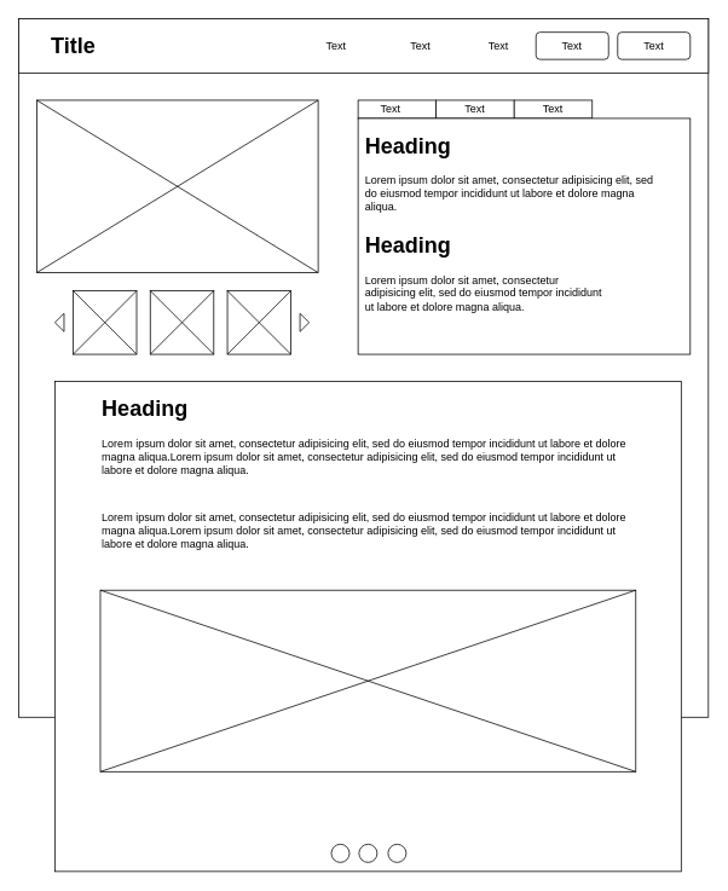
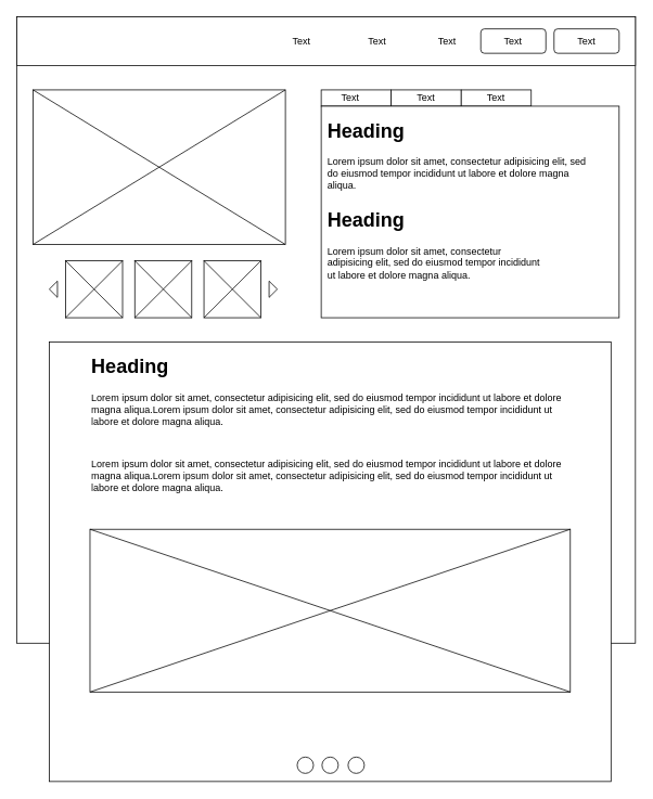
- <mxCell id="30" value="Title" style="text;strokeColor=none;fillColor=none;html=1;fontSize=24;fontStyle=1;verticalAlign=middle;align=center;" vertex="1" parent="1"><mxGeometry x="30" y="30" width="100" height="40" as="geometry" /></mxCell>
